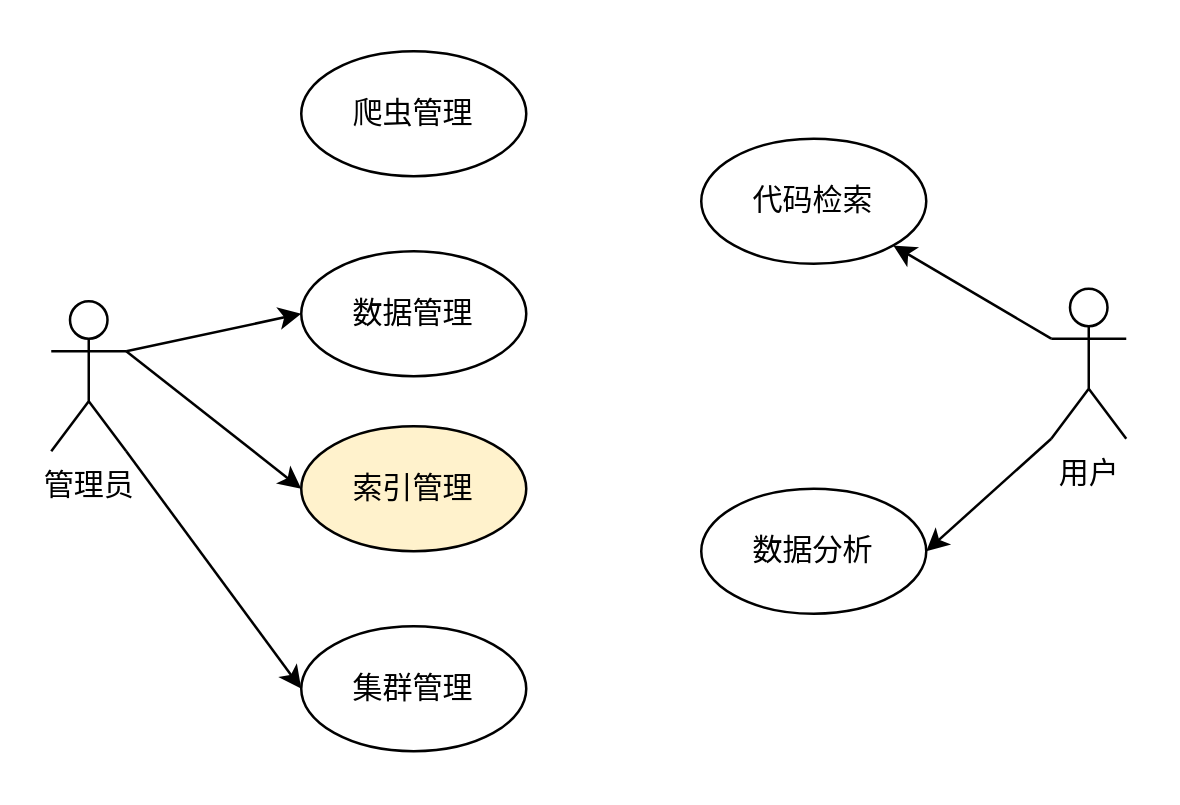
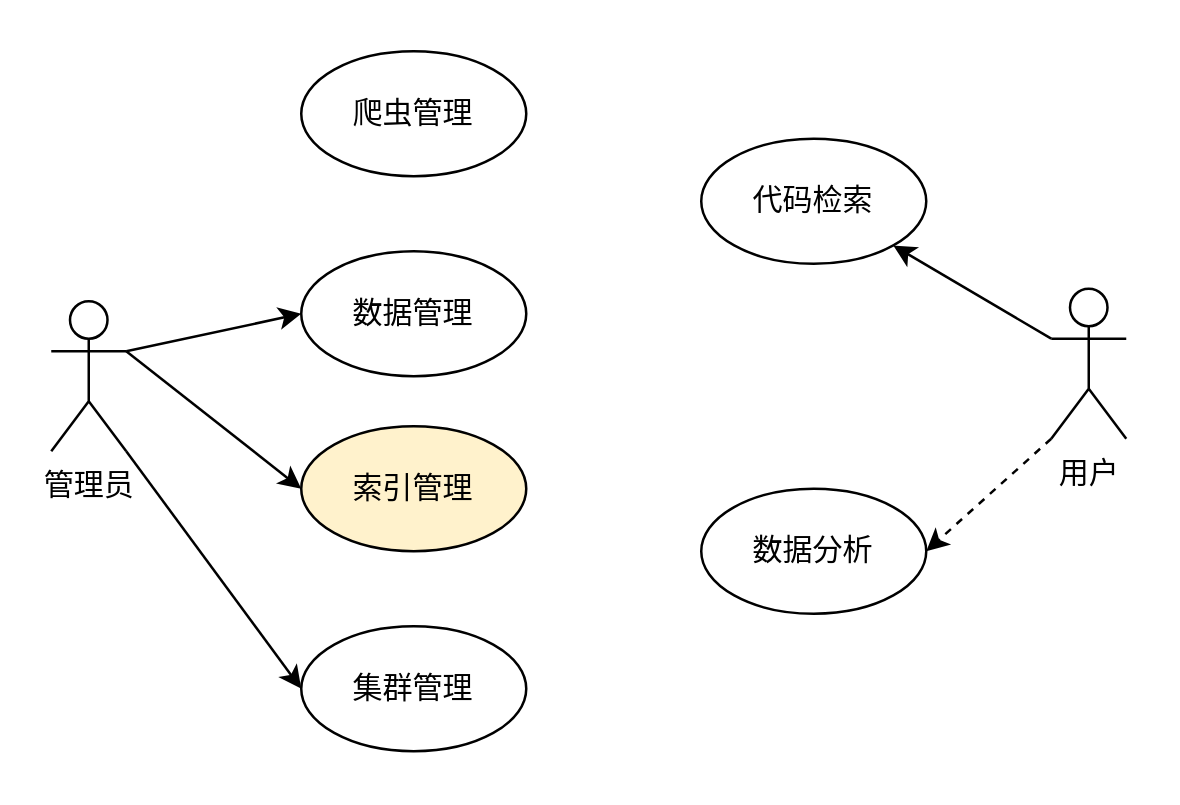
- <mxCell id="11" style="edgeStyle=none;rounded=1;orthogonalLoop=1;jettySize=auto;html=1;exitX=0;exitY=1;exitDx=0;exitDy=0;exitPerimeter=0;entryX=1;entryY=0.5;entryDx=0;entryDy=0;strokeColor=default;" parent="1" source="12" target="14" edge="1"><mxGeometry relative="1" as="geometry" /></mxCell>
+ <mxCell id="11" style="edgeStyle=none;rounded=1;orthogonalLoop=1;jettySize=auto;html=1;exitX=0;exitY=1;exitDx=0;exitDy=0;exitPerimeter=0;entryX=1;entryY=0.5;entryDx=0;entryDy=0;strokeColor=default;dashed=1;" parent="1" source="12" target="14" edge="1"><mxGeometry relative="1" as="geometry" /></mxCell>
